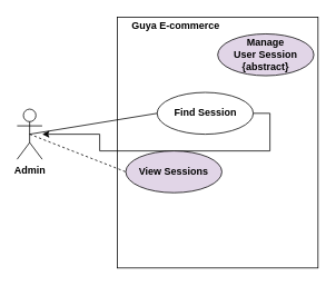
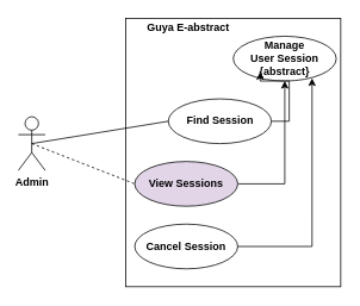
- <mxCell id="4" value="Guya E-commerce" style="text;html=1;strokeColor=none;fillColor=none;align=center;verticalAlign=middle;whiteSpace=wrap;rounded=0;fontStyle=1" vertex="1" parent="1"><mxGeometry x="150" y="20" width="120" height="20" as="geometry" /></mxCell>
+ <mxCell id="4" value="Guya E-abstract" style="text;html=1;strokeColor=none;fillColor=none;align=center;verticalAlign=middle;whiteSpace=wrap;rounded=0;fontStyle=1" vertex="1" parent="1"><mxGeometry x="150" y="20" width="120" height="20" as="geometry" /></mxCell>
- <mxCell id="5" value="Manage &lt;br&gt;User Session&lt;br&gt;{abstract}" style="ellipse;whiteSpace=wrap;html=1;fontStyle=1;align=center;horizontal=1;labelBackgroundColor=none;labelBorderColor=none;shadow=0;fillColor=#e1d5e7;" vertex="1" parent="1"><mxGeometry x="260" y="40" width="115" height="50" as="geometry" /></mxCell>
+ <mxCell id="5" value="Manage &lt;br&gt;User Session&lt;br&gt;{abstract}" style="ellipse;whiteSpace=wrap;html=1;fontStyle=1;align=center;horizontal=1;labelBackgroundColor=none;labelBorderColor=none;shadow=0;" vertex="1" parent="1"><mxGeometry x="260" y="40" width="115" height="50" as="geometry" /></mxCell>
- <mxCell id="6" style="edgeStyle=orthogonalEdgeStyle;rounded=0;orthogonalLoop=1;jettySize=auto;html=1;exitX=1;exitY=0.5;exitDx=0;exitDy=0;" edge="1" parent="1" source="7" target="2"><mxGeometry relative="1" as="geometry" /></mxCell>
+ <mxCell id="6" style="edgeStyle=orthogonalEdgeStyle;rounded=0;orthogonalLoop=1;jettySize=auto;html=1;exitX=1;exitY=0.5;exitDx=0;exitDy=0;entryX=0.261;entryY=0.8;entryDx=0;entryDy=0;entryPerimeter=0;" edge="1" parent="1" source="7" target="5"><mxGeometry relative="1" as="geometry" /></mxCell>
+ <mxCell id="10" style="edgeStyle=orthogonalEdgeStyle;rounded=0;orthogonalLoop=1;jettySize=auto;html=1;exitX=1;exitY=0.5;exitDx=0;exitDy=0;entryX=0.765;entryY=0.94;entryDx=0;entryDy=0;entryPerimeter=0;" edge="1" parent="1" source="11" target="5"><mxGeometry relative="1" as="geometry" /></mxCell>
+ <mxCell id="8" style="edgeStyle=orthogonalEdgeStyle;rounded=0;orthogonalLoop=1;jettySize=auto;html=1;exitX=1;exitY=0.5;exitDx=0;exitDy=0;" edge="1" parent="1" source="9" target="5"><mxGeometry relative="1" as="geometry" /></mxCell>
+ <mxCell id="11" value="Cancel Session" style="ellipse;whiteSpace=wrap;html=1;fontStyle=1;align=center;horizontal=1;labelBackgroundColor=none;labelBorderColor=none;shadow=0;" vertex="1" parent="1"><mxGeometry x="150" y="250" width="115" height="50" as="geometry" /></mxCell>
